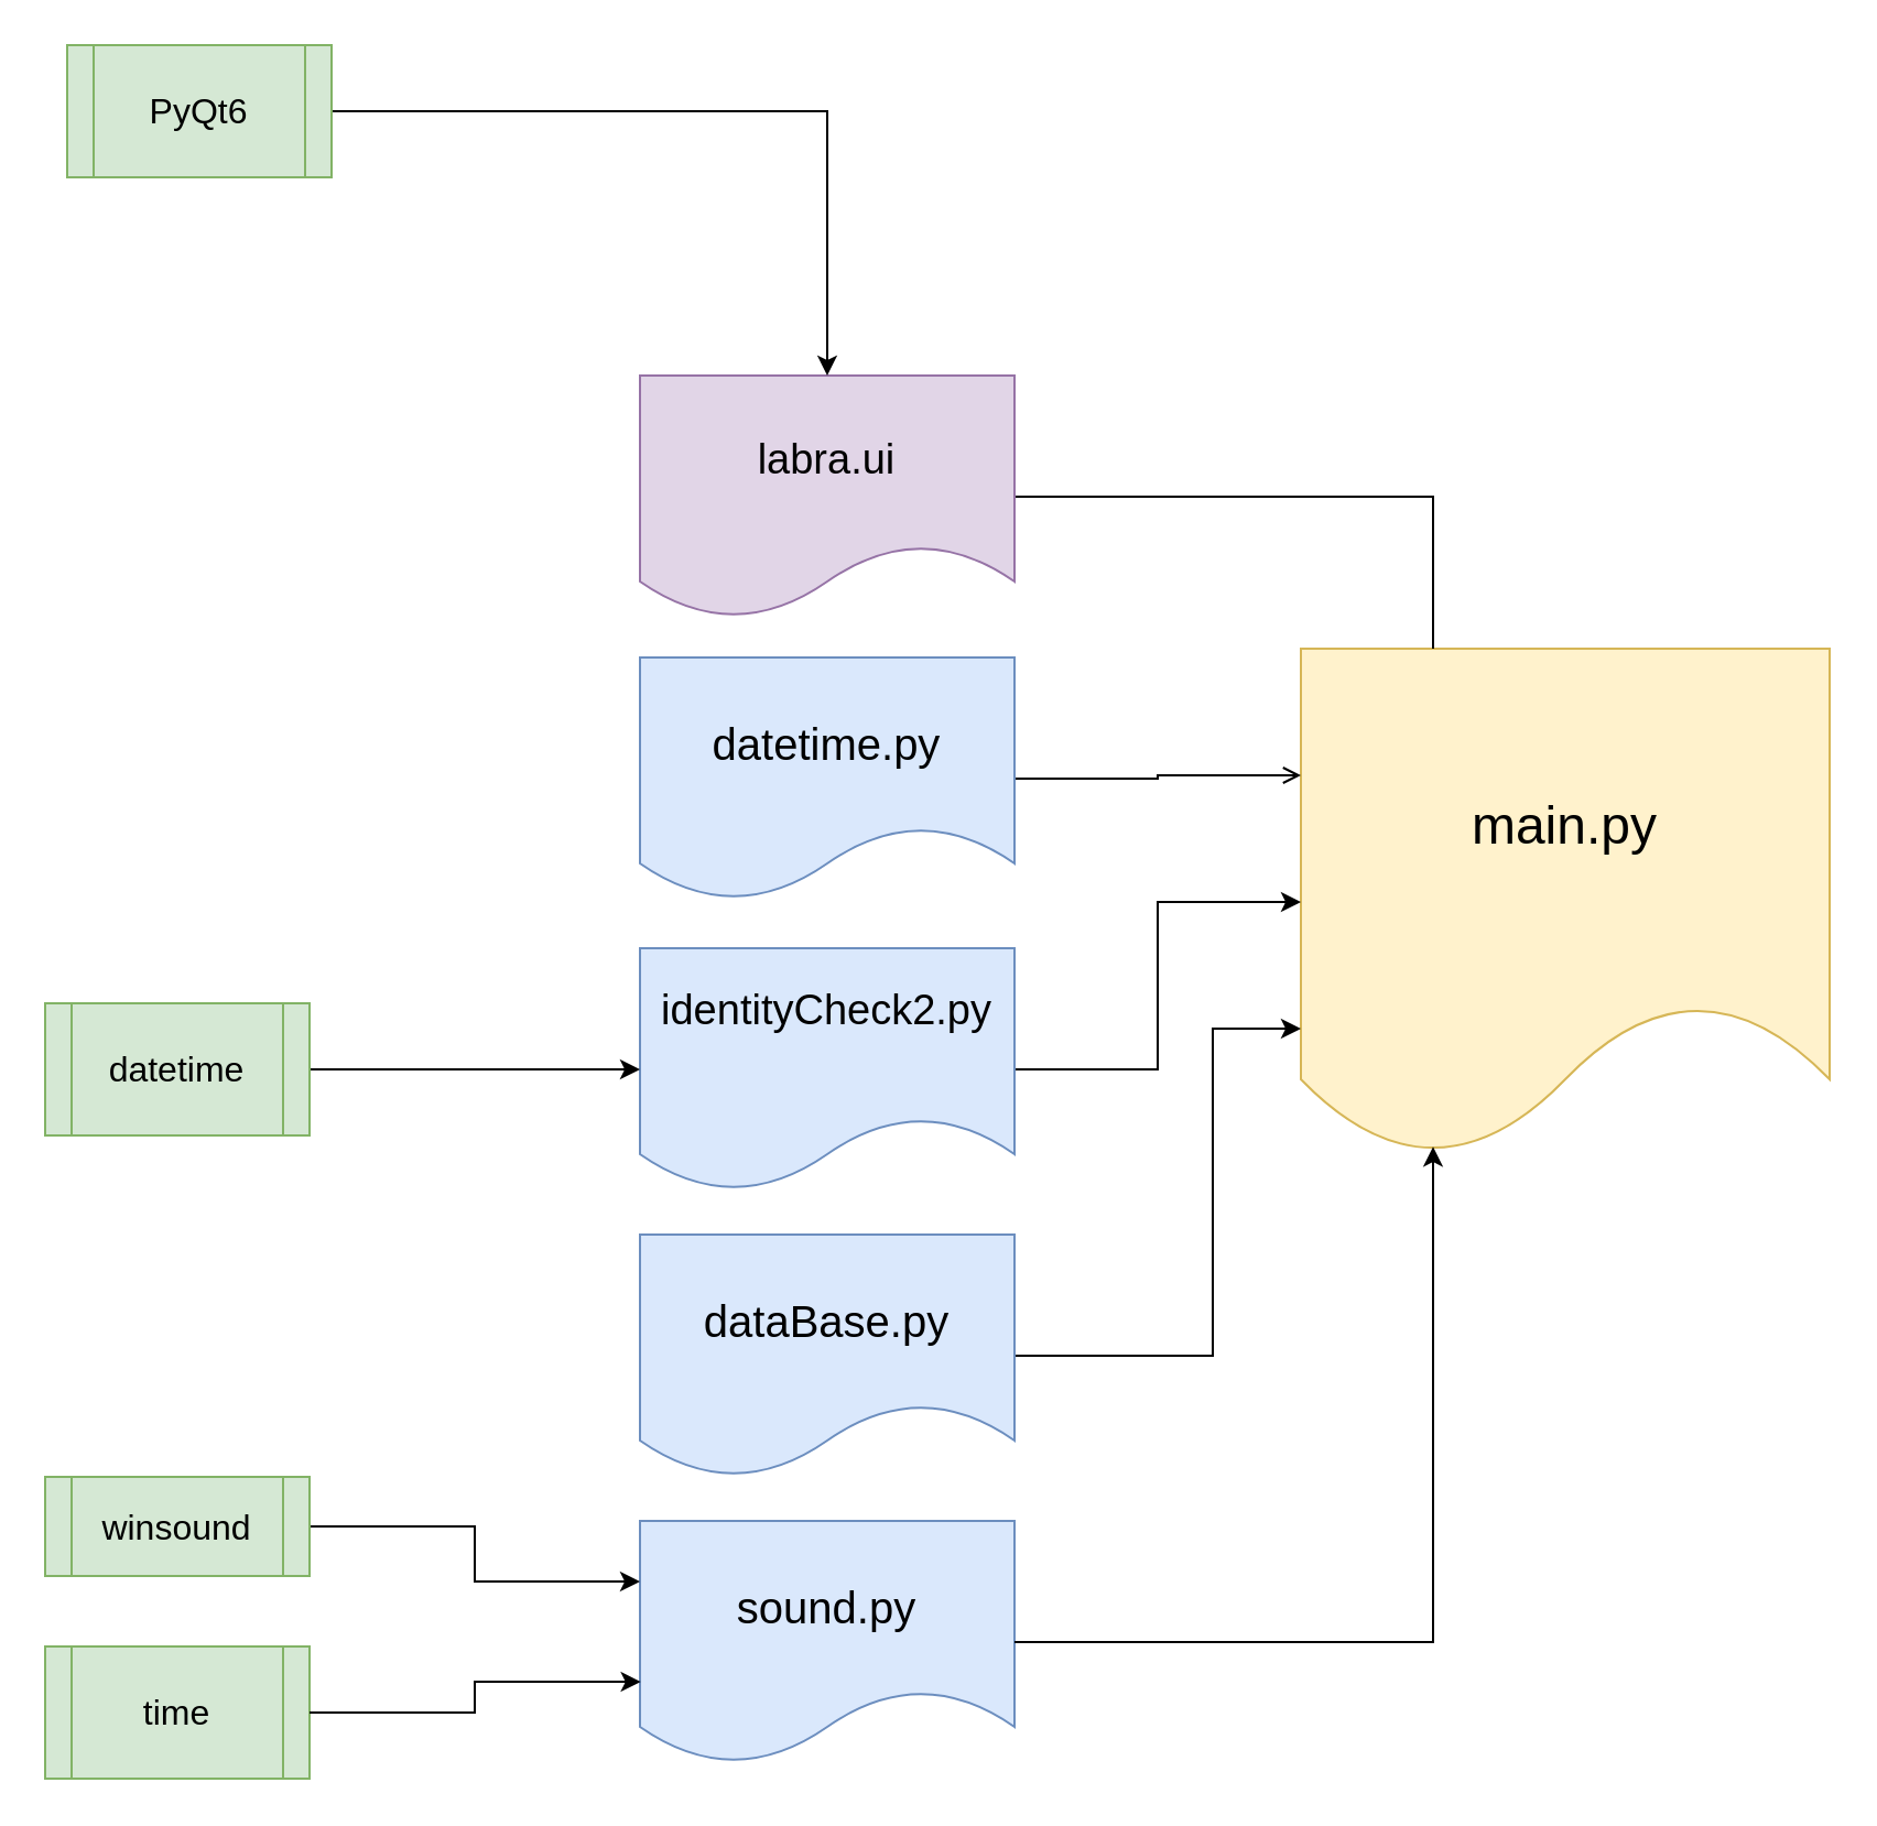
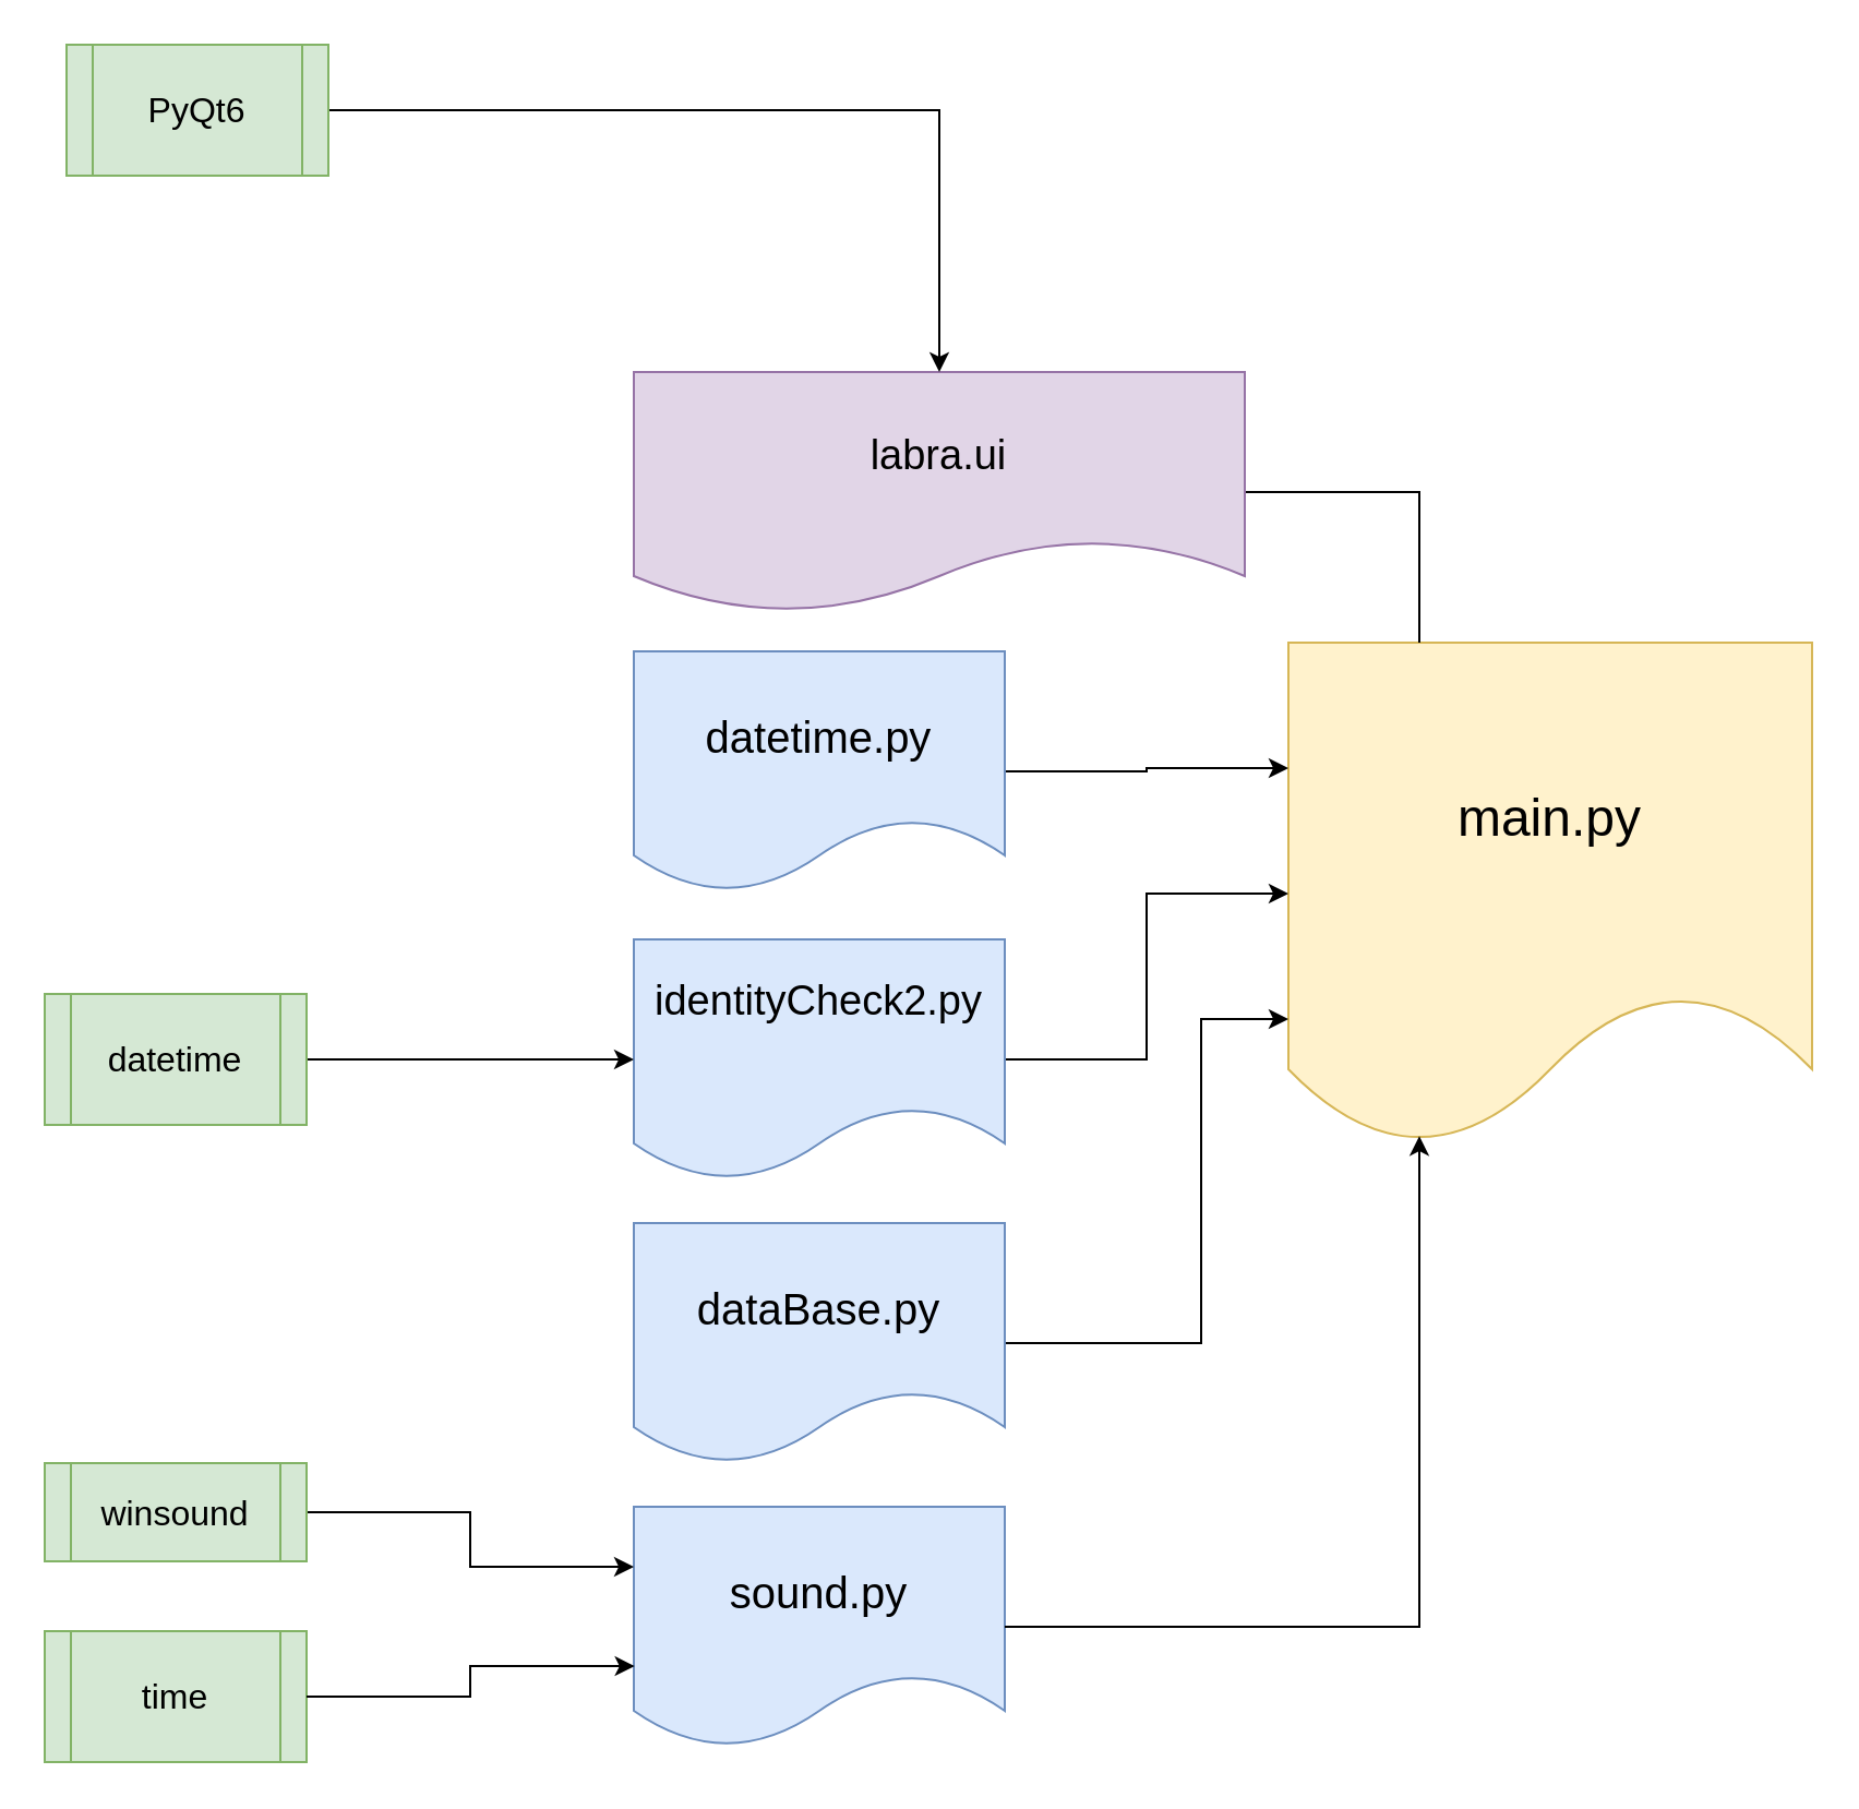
- <mxCell id="8" value="&lt;div style=&quot;font-size: 19px;&quot;&gt;labra.ui&lt;/div&gt;" style="shape=document;whiteSpace=wrap;html=1;boundedLbl=1;fillColor=#e1d5e7;strokeColor=#9673a6;fontSize=20;" parent="1" vertex="1"><mxGeometry x="290" y="170" width="170" height="110" as="geometry" /></mxCell>
+ <mxCell id="8" value="&lt;div style=&quot;font-size: 19px;&quot;&gt;labra.ui&lt;/div&gt;" style="shape=document;whiteSpace=wrap;html=1;boundedLbl=1;fillColor=#e1d5e7;strokeColor=#9673a6;fontSize=20;" parent="1" vertex="1"><mxGeometry x="290" y="170" width="280" height="110" as="geometry" /></mxCell>
- <mxCell id="3" style="edgeStyle=orthogonalEdgeStyle;rounded=0;orthogonalLoop=1;jettySize=auto;html=1;entryX=0;entryY=0.25;entryDx=0;entryDy=0;endArrow=open;" parent="1" source="4" target="2" edge="1"><mxGeometry relative="1" as="geometry" /></mxCell>
+ <mxCell id="3" style="edgeStyle=orthogonalEdgeStyle;rounded=0;orthogonalLoop=1;jettySize=auto;html=1;entryX=0;entryY=0.25;entryDx=0;entryDy=0;" parent="1" source="4" target="2" edge="1"><mxGeometry relative="1" as="geometry" /></mxCell>
